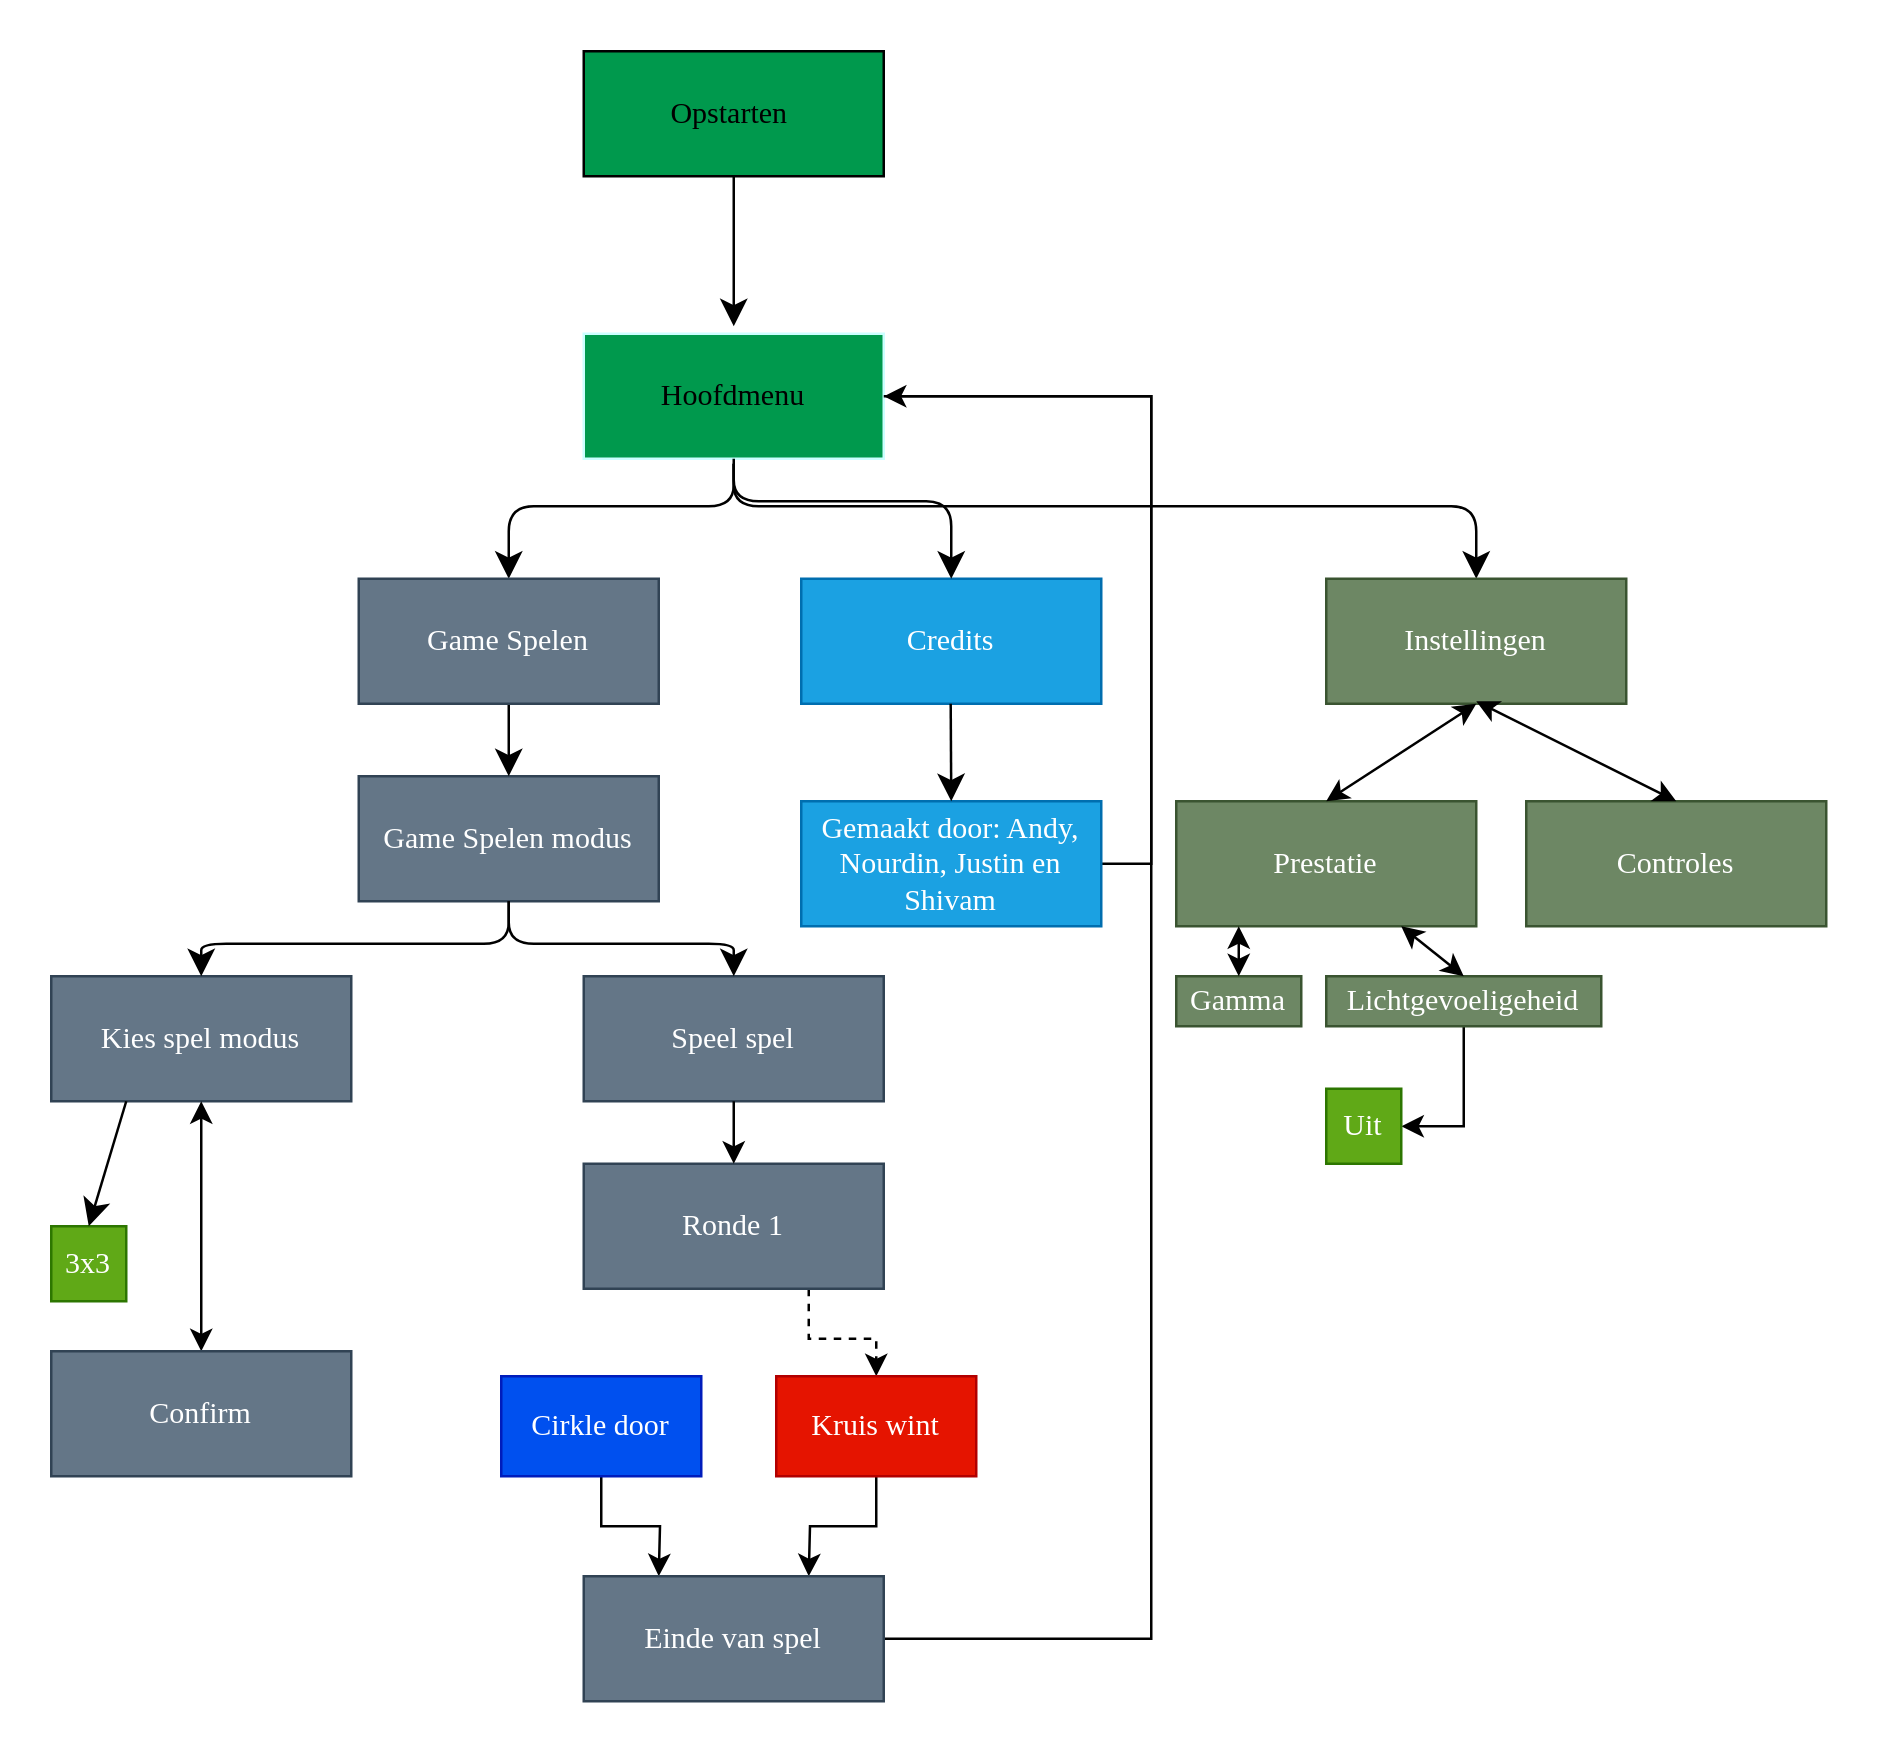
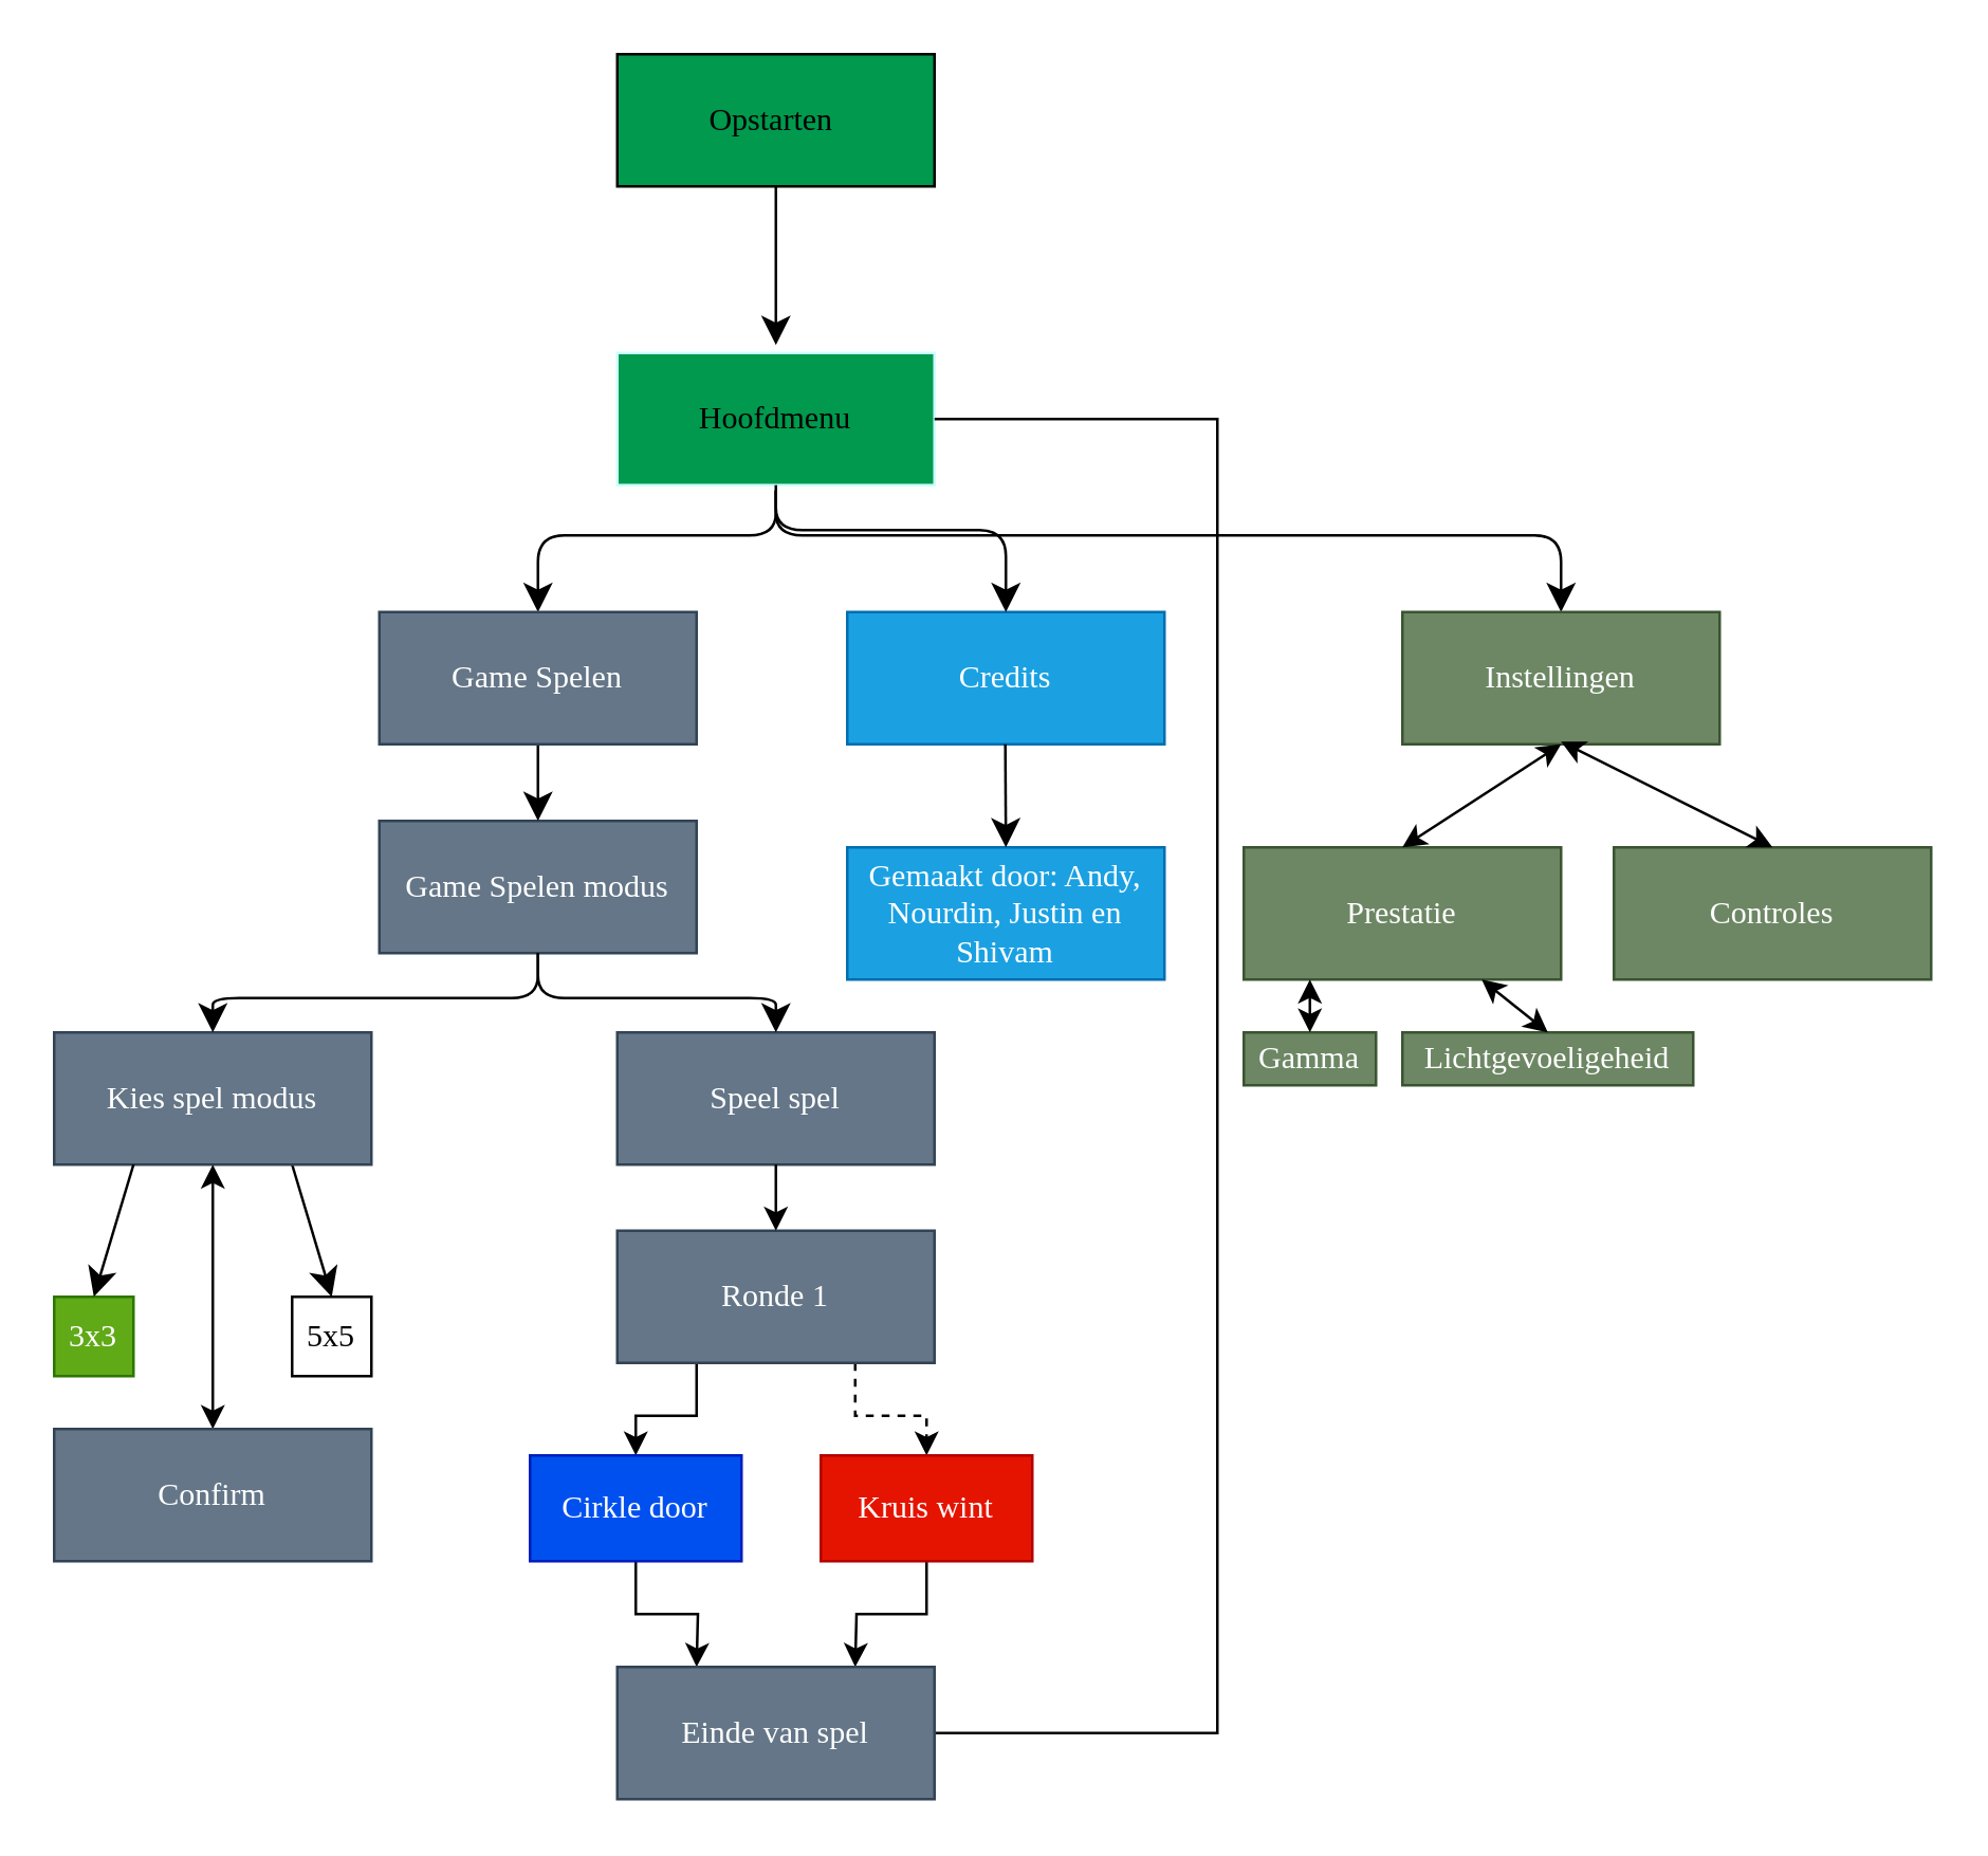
- <mxCell id="6" style="edgeStyle=orthogonalEdgeStyle;rounded=0;orthogonalLoop=1;jettySize=auto;html=1;exitX=1;exitY=0.5;exitDx=0;exitDy=0;entryX=1;entryY=0.5;entryDx=0;entryDy=0;" edge="1" parent="1" source="7" target="8"><mxGeometry relative="1" as="geometry" /></mxCell>
- <mxCell id="40" style="edgeStyle=orthogonalEdgeStyle;rounded=0;orthogonalLoop=1;jettySize=auto;html=1;exitX=0.5;exitY=1;exitDx=0;exitDy=0;entryX=1;entryY=0.5;entryDx=0;entryDy=0;" edge="1" parent="1" source="41" target="42"><mxGeometry relative="1" as="geometry"><Array as="points"><mxPoint x="585" y="450" /></Array></mxGeometry></mxCell>
- <mxCell id="42" value="Uit" style="whiteSpace=wrap;html=1;rounded=0;shadow=0;comic=0;labelBackgroundColor=none;strokeWidth=1;fontFamily=Verdana;fontSize=12;align=center;fillColor=#60a917;fontColor=#ffffff;strokeColor=#2D7600;" vertex="1" parent="1"><mxGeometry x="530" y="435" width="30" height="30" as="geometry" /></mxCell>
+ <mxCell id="4" style="edgeStyle=none;html=1;labelBackgroundColor=none;startFill=0;startSize=8;endFill=1;endSize=8;fontFamily=Verdana;fontSize=12;exitX=0.75;exitY=1;exitDx=0;exitDy=0;entryX=0.5;entryY=0;entryDx=0;entryDy=0;" parent="1" source="9" target="20" edge="1"><mxGeometry relative="1" as="geometry"><mxPoint x="263" y="542" as="sourcePoint" /><mxPoint x="380" y="610" as="targetPoint" /></mxGeometry></mxCell>
+ <mxCell id="20" value="5x5" style="whiteSpace=wrap;html=1;rounded=0;shadow=0;comic=0;labelBackgroundColor=none;strokeWidth=1;fontFamily=Verdana;fontSize=12;align=center;strokeColor=#000000;" vertex="1" parent="1"><mxGeometry x="110" y="490" width="30" height="30" as="geometry" /></mxCell>
+ <mxCell id="27" style="edgeStyle=orthogonalEdgeStyle;rounded=0;orthogonalLoop=1;jettySize=auto;html=1;exitX=0.25;exitY=1;exitDx=0;exitDy=0;entryX=0.5;entryY=0;entryDx=0;entryDy=0;" edge="1" parent="1" source="28" target="30"><mxGeometry relative="1" as="geometry" /></mxCell>
